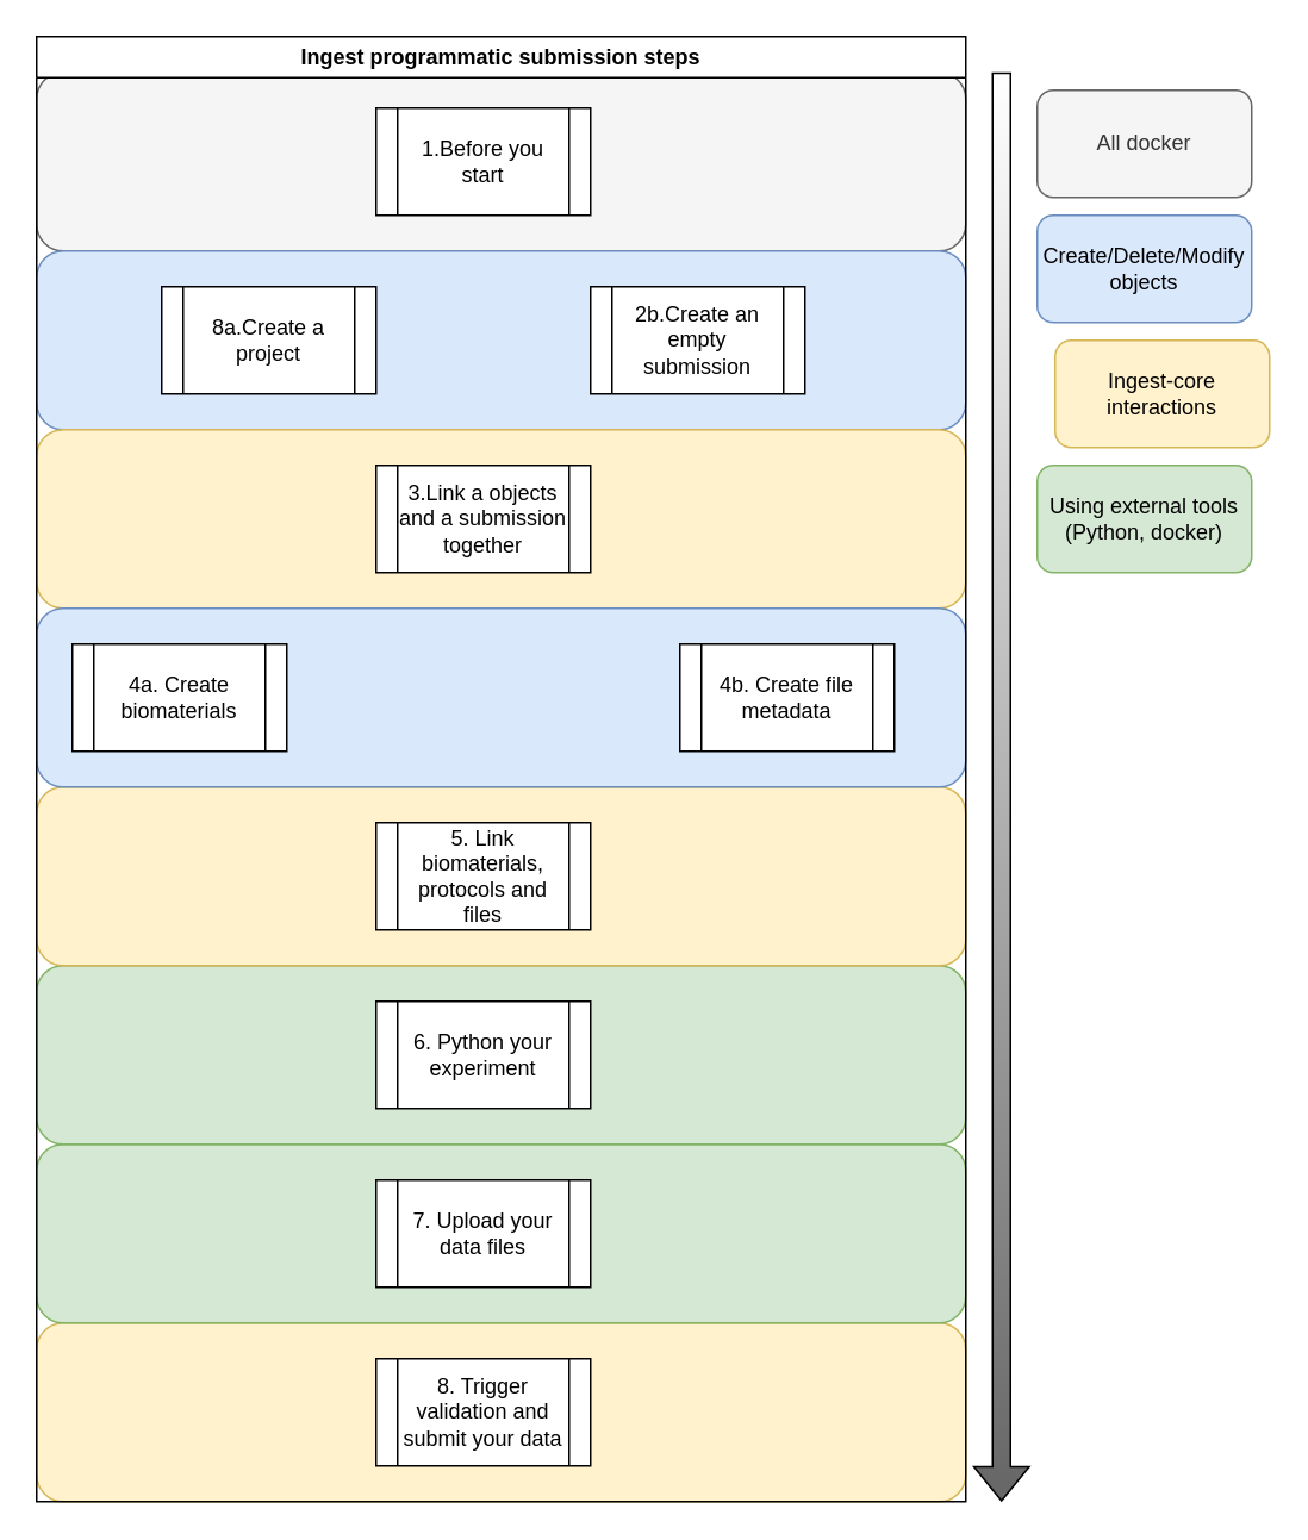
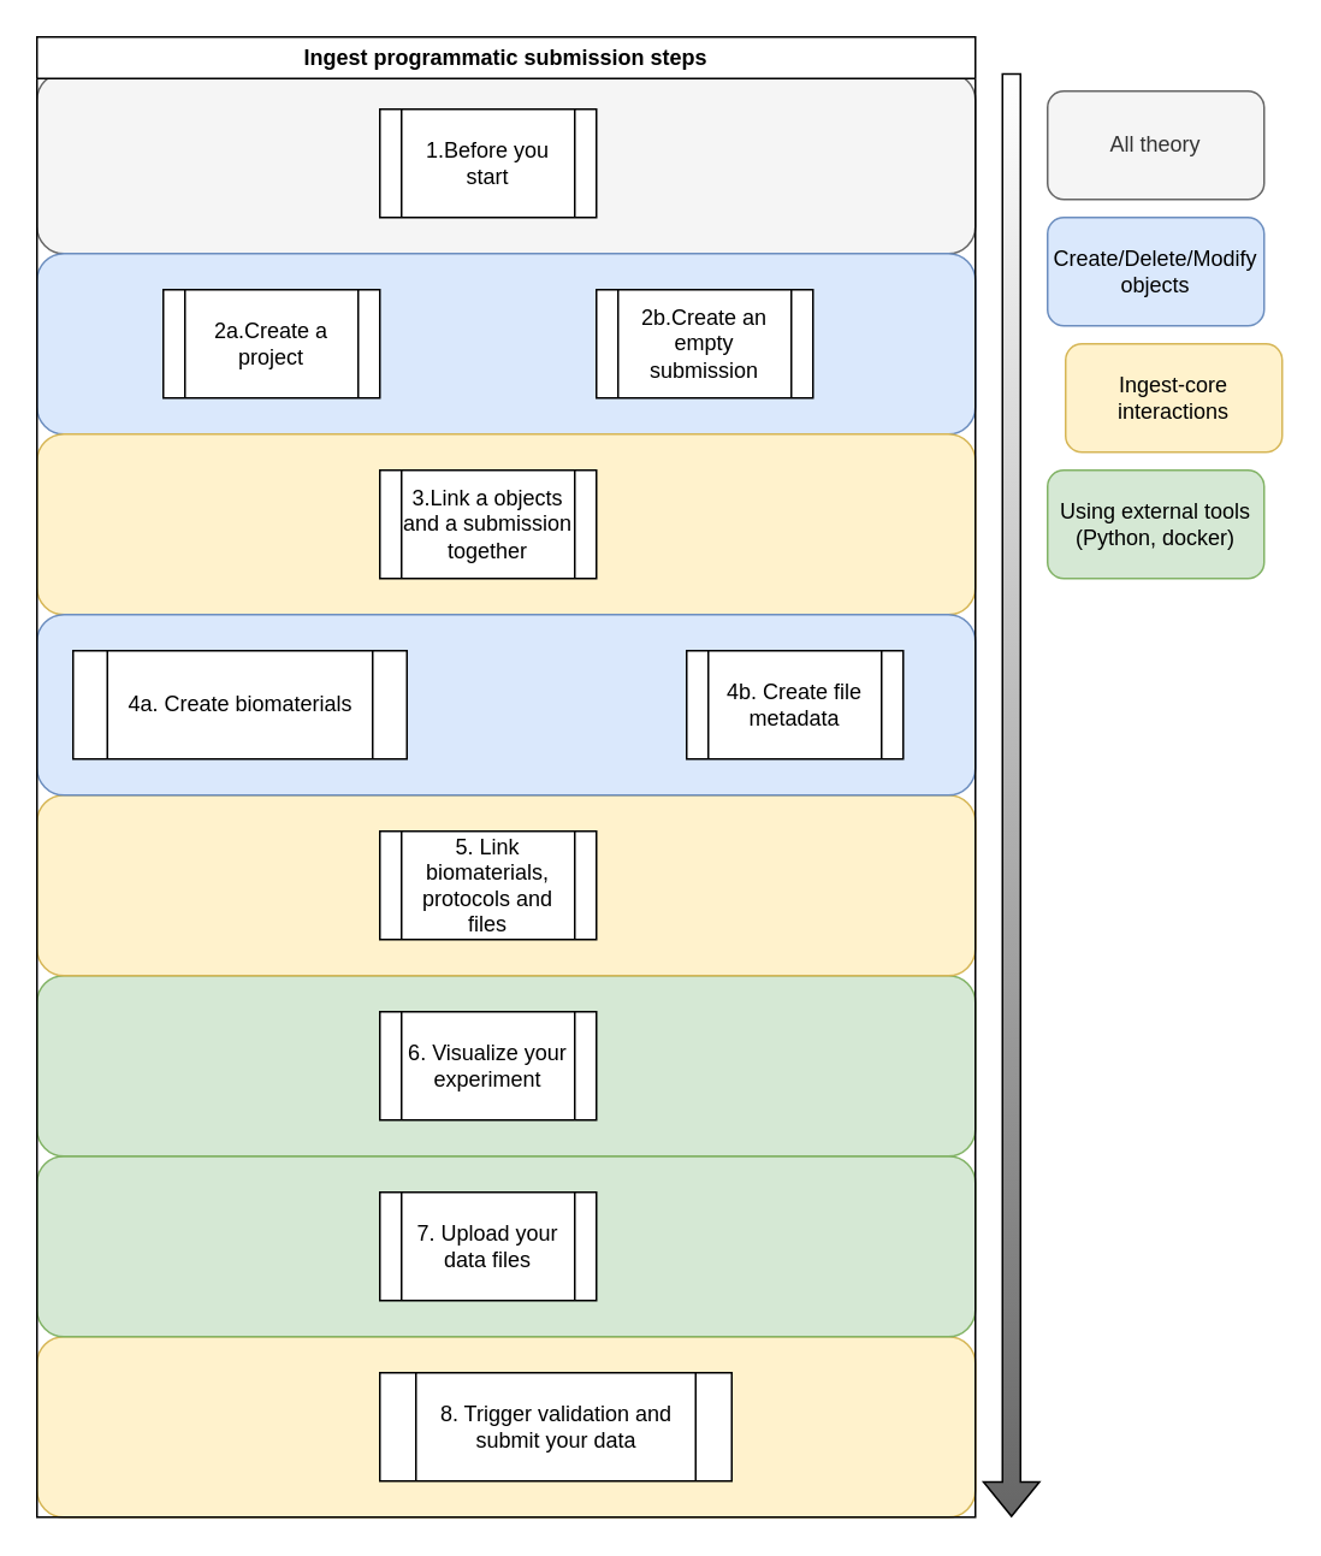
- <mxCell id="21" value="All docker" style="rounded=1;whiteSpace=wrap;html=1;fillColor=#f5f5f5;fontColor=#333333;strokeColor=#666666;" vertex="1" parent="1"><mxGeometry x="580" y="50" width="120" height="60" as="geometry" /></mxCell>
+ <mxCell id="21" value="All theory" style="rounded=1;whiteSpace=wrap;html=1;fillColor=#f5f5f5;fontColor=#333333;strokeColor=#666666;" vertex="1" parent="1"><mxGeometry x="580" y="50" width="120" height="60" as="geometry" /></mxCell>
- <mxCell id="10" value="8a.Create a project" style="shape=process;whiteSpace=wrap;html=1;backgroundOutline=1;" vertex="1" parent="1"><mxGeometry x="90" y="160" width="120" height="60" as="geometry" /></mxCell>
+ <mxCell id="10" value="2a.Create a project" style="shape=process;whiteSpace=wrap;html=1;backgroundOutline=1;" vertex="1" parent="1"><mxGeometry x="90" y="160" width="120" height="60" as="geometry" /></mxCell>
- <mxCell id="14" value="4a. Create biomaterials" style="shape=process;whiteSpace=wrap;html=1;backgroundOutline=1;" vertex="1" parent="1"><mxGeometry x="40" y="360" width="120" height="60" as="geometry" /></mxCell>
+ <mxCell id="14" value="4a. Create biomaterials" style="shape=process;whiteSpace=wrap;html=1;backgroundOutline=1;" vertex="1" parent="1"><mxGeometry x="40" y="360" width="185" height="60" as="geometry" /></mxCell>
- <mxCell id="17" value="6. Python your experiment" style="shape=process;whiteSpace=wrap;html=1;backgroundOutline=1;" vertex="1" parent="1"><mxGeometry x="210" y="560" width="120" height="60" as="geometry" /></mxCell>
+ <mxCell id="17" value="6. Visualize your experiment" style="shape=process;whiteSpace=wrap;html=1;backgroundOutline=1;" vertex="1" parent="1"><mxGeometry x="210" y="560" width="120" height="60" as="geometry" /></mxCell>
- <mxCell id="19" value="8. Trigger validation and submit your data" style="shape=process;whiteSpace=wrap;html=1;backgroundOutline=1;" vertex="1" parent="1"><mxGeometry x="210" y="760" width="120" height="60" as="geometry" /></mxCell>
+ <mxCell id="19" value="8. Trigger validation and submit your data" style="shape=process;whiteSpace=wrap;html=1;backgroundOutline=1;" vertex="1" parent="1"><mxGeometry x="210" y="760" width="195" height="60" as="geometry" /></mxCell>
